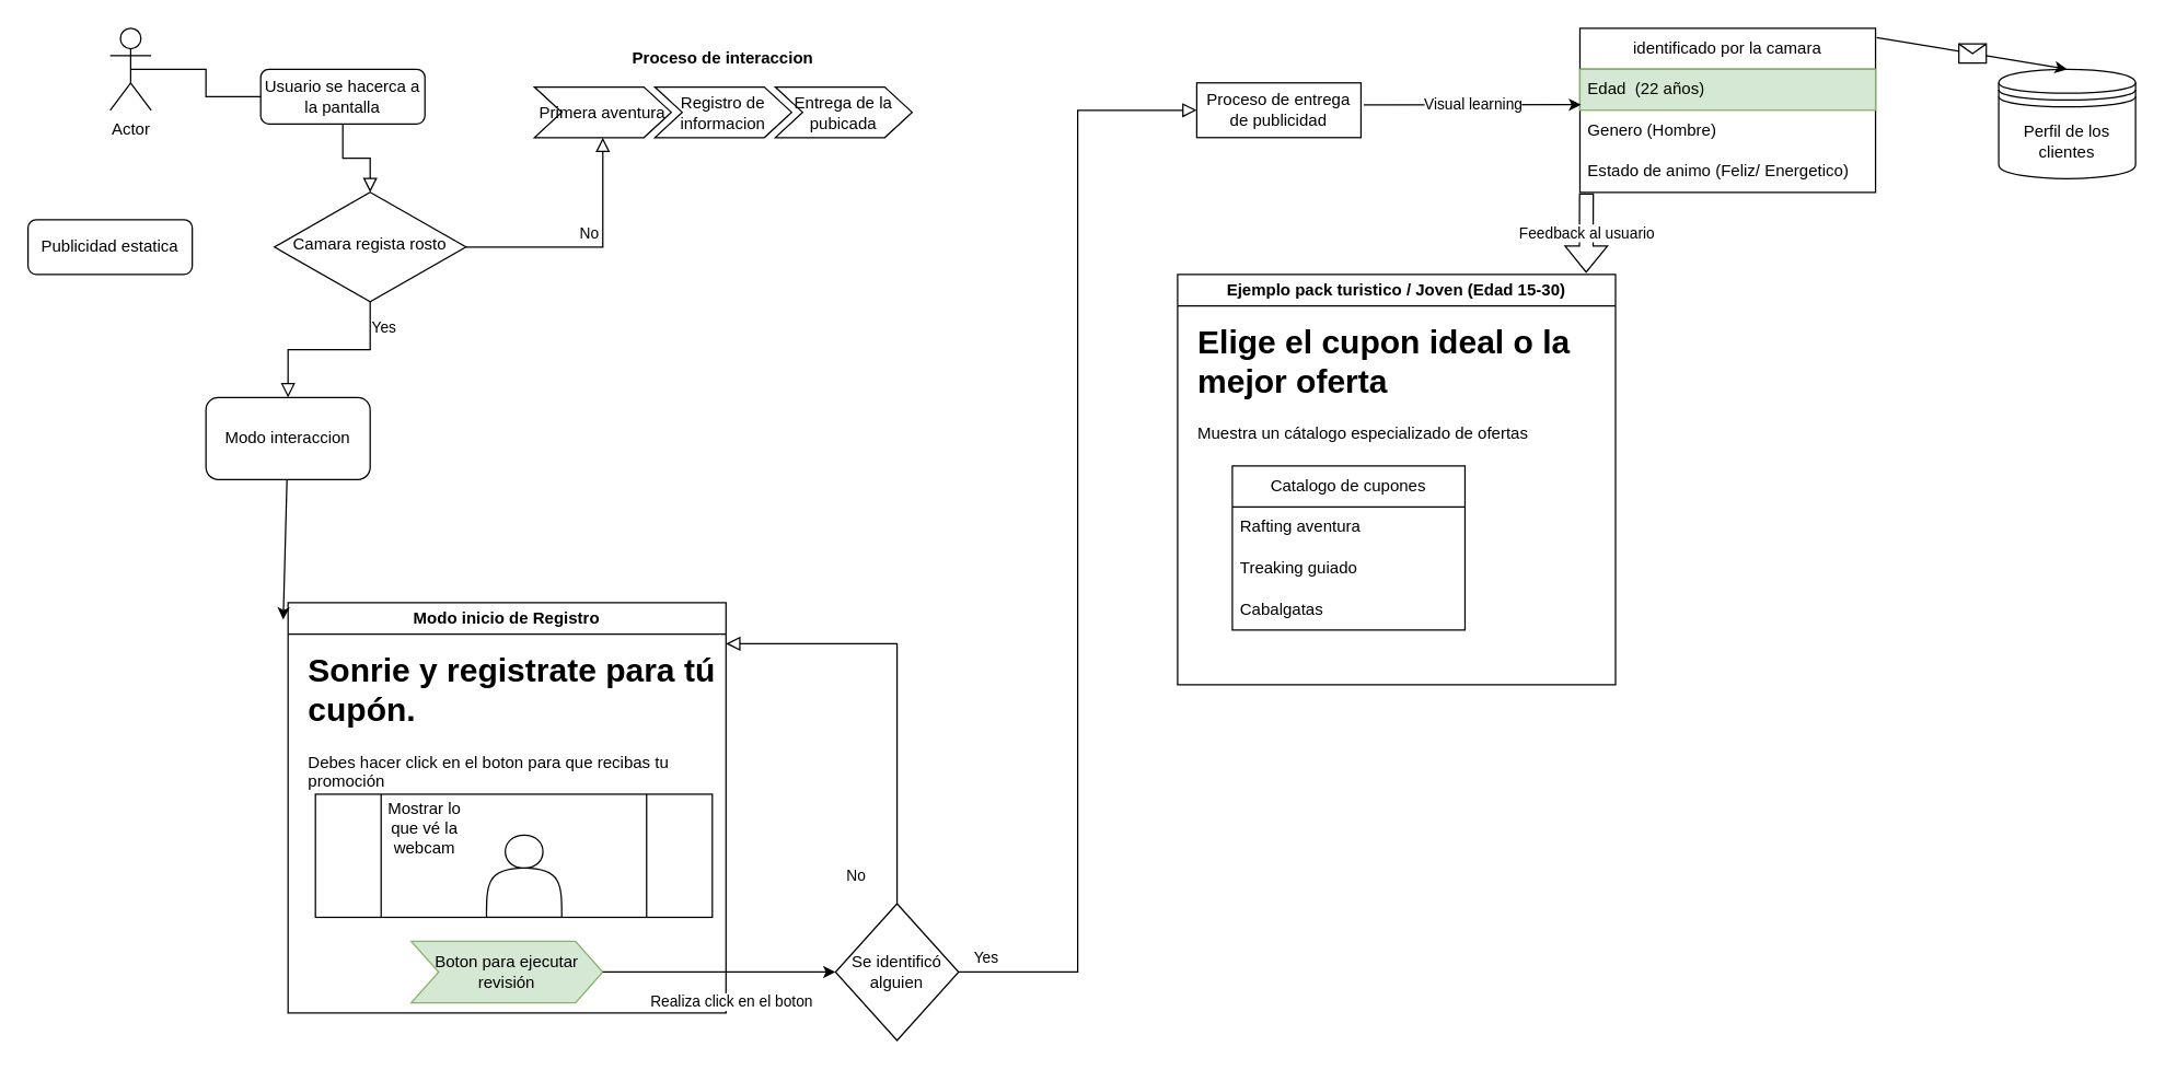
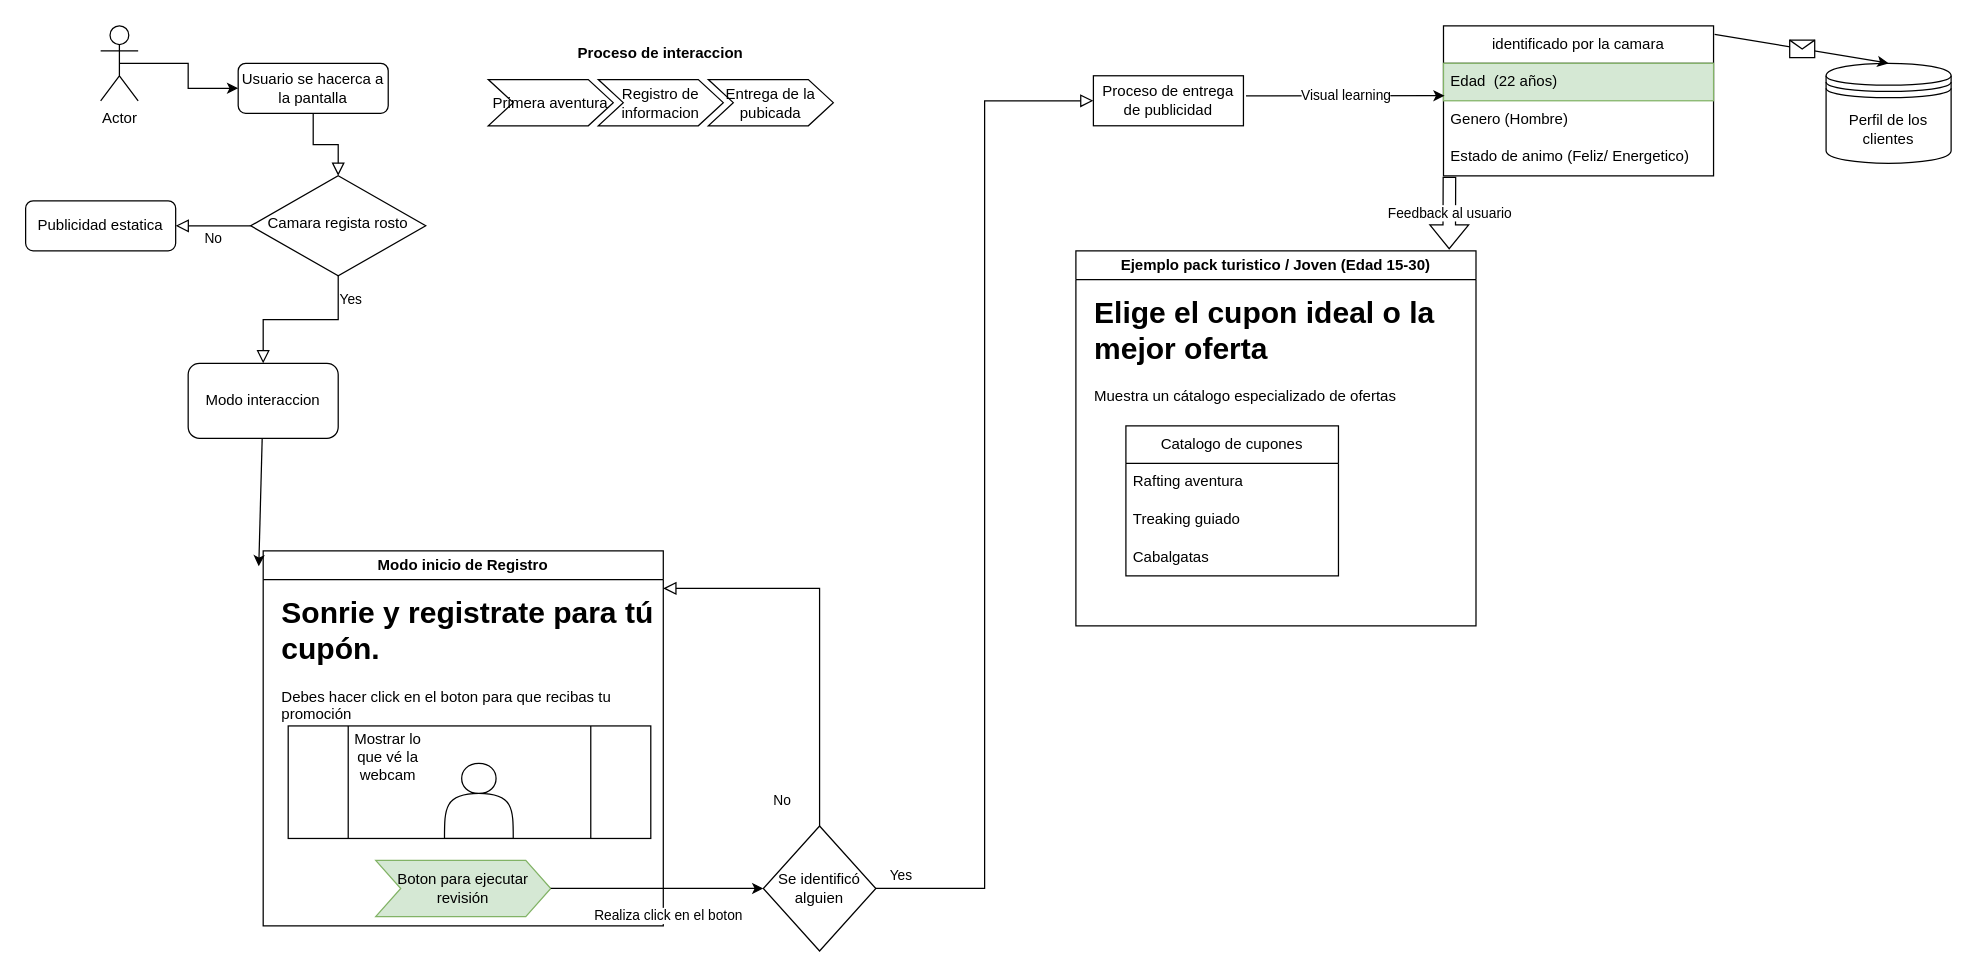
- <mxCell id="34" style="edgeStyle=orthogonalEdgeStyle;rounded=0;orthogonalLoop=1;jettySize=auto;html=1;exitX=0.5;exitY=0.5;exitDx=0;exitDy=0;exitPerimeter=0;endArrow=none;" edge="1" parent="1" source="35" target="3"><mxGeometry relative="1" as="geometry" /></mxCell>
+ <mxCell id="34" style="edgeStyle=orthogonalEdgeStyle;rounded=0;orthogonalLoop=1;jettySize=auto;html=1;exitX=0.5;exitY=0.5;exitDx=0;exitDy=0;exitPerimeter=0;" edge="1" parent="1" source="35" target="3"><mxGeometry relative="1" as="geometry" /></mxCell>
- <mxCell id="5" value="No" style="edgeStyle=orthogonalEdgeStyle;rounded=0;html=1;jettySize=auto;orthogonalLoop=1;fontSize=11;endArrow=block;endFill=0;endSize=8;strokeWidth=1;shadow=0;labelBackgroundColor=none;" parent="1" source="6" target="37" edge="1"><mxGeometry y="10" relative="1" as="geometry"><mxPoint as="offset" /></mxGeometry></mxCell>
+ <mxCell id="5" value="No" style="edgeStyle=orthogonalEdgeStyle;rounded=0;html=1;jettySize=auto;orthogonalLoop=1;fontSize=11;endArrow=block;endFill=0;endSize=8;strokeWidth=1;shadow=0;labelBackgroundColor=none;" parent="1" source="6" target="7" edge="1"><mxGeometry y="10" relative="1" as="geometry"><mxPoint as="offset" /></mxGeometry></mxCell>
